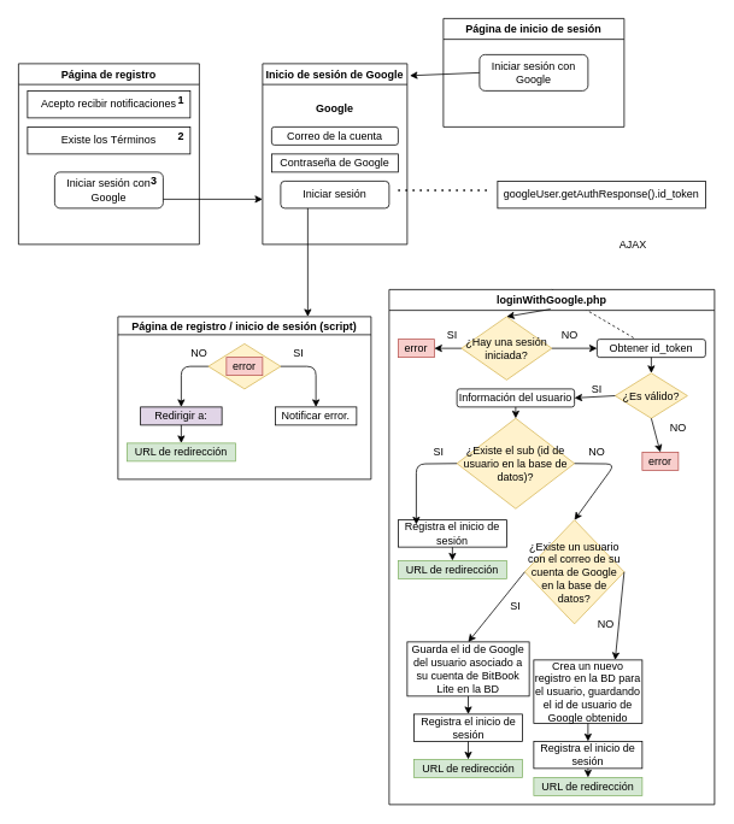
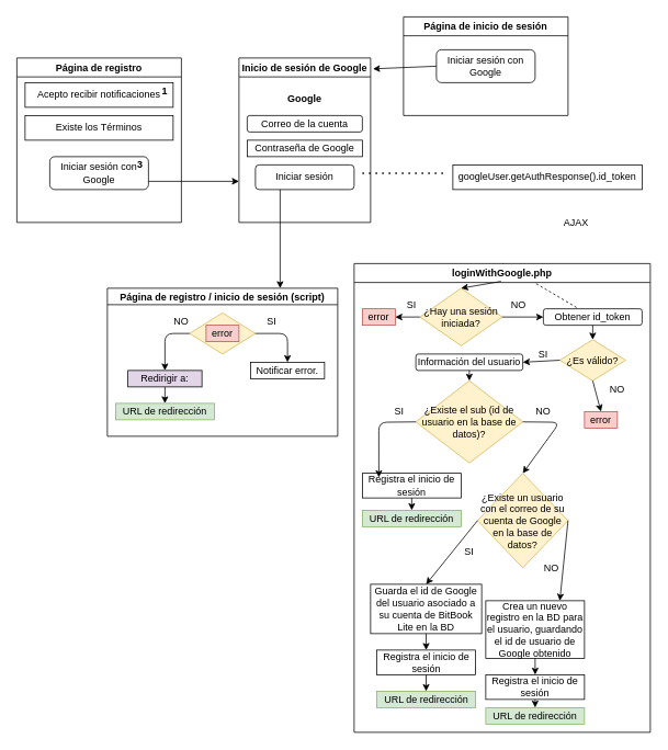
- <mxCell id="9" value="2" style="text;html=1;strokeColor=none;fillColor=none;align=center;verticalAlign=middle;whiteSpace=wrap;rounded=0;fontStyle=1" vertex="1" parent="2"><mxGeometry x="170" y="70" width="20" height="20" as="geometry" /></mxCell>
- <mxCell id="71" value="Notificar error." style="rounded=0;whiteSpace=wrap;html=1;" vertex="1" parent="63"><mxGeometry x="174" y="100" width="90" height="20" as="geometry" /></mxCell>
+ <mxCell id="71" value="Notificar error." style="rounded=0;whiteSpace=wrap;html=1;" vertex="1" parent="63"><mxGeometry x="174" y="90" width="90" height="20" as="geometry" /></mxCell>
